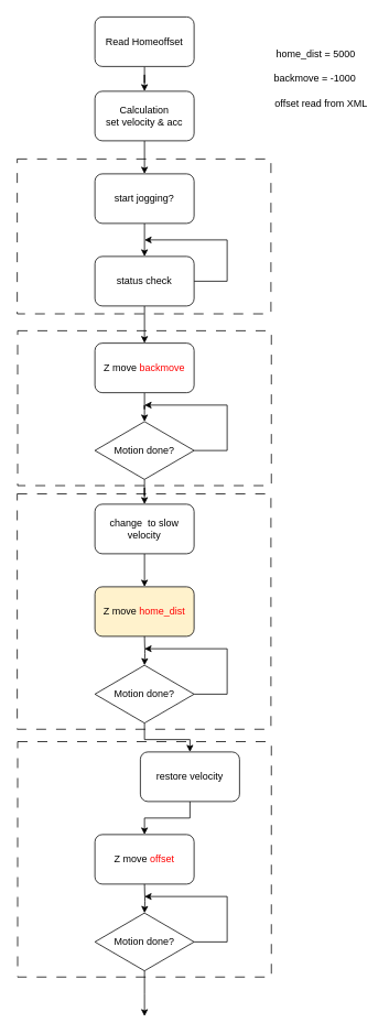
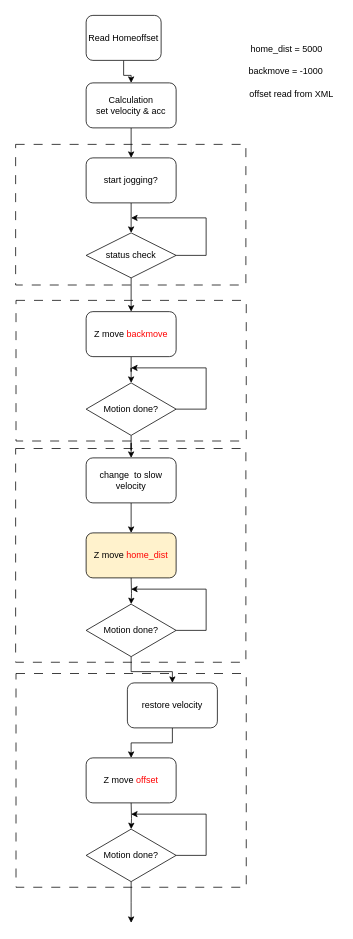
- <mxCell id="7" value="Read Homeoffset" style="rounded=1;whiteSpace=wrap;html=1;" vertex="1" parent="1"><mxGeometry x="114" y="20" width="120" height="60" as="geometry" /></mxCell>
+ <mxCell id="7" value="Read Homeoffset" style="rounded=1;whiteSpace=wrap;html=1;" vertex="1" parent="1"><mxGeometry x="114" y="20" width="100" height="60" as="geometry" /></mxCell>
- <mxCell id="17" value="status check" style="whiteSpace=wrap;html=1;rounded=1;" vertex="1" parent="1"><mxGeometry x="114" y="310" width="120" height="60" as="geometry" /></mxCell>
+ <mxCell id="17" value="status check" style="rhombus;whiteSpace=wrap;html=1;" vertex="1" parent="1"><mxGeometry x="114" y="310" width="120" height="60" as="geometry" /></mxCell>
